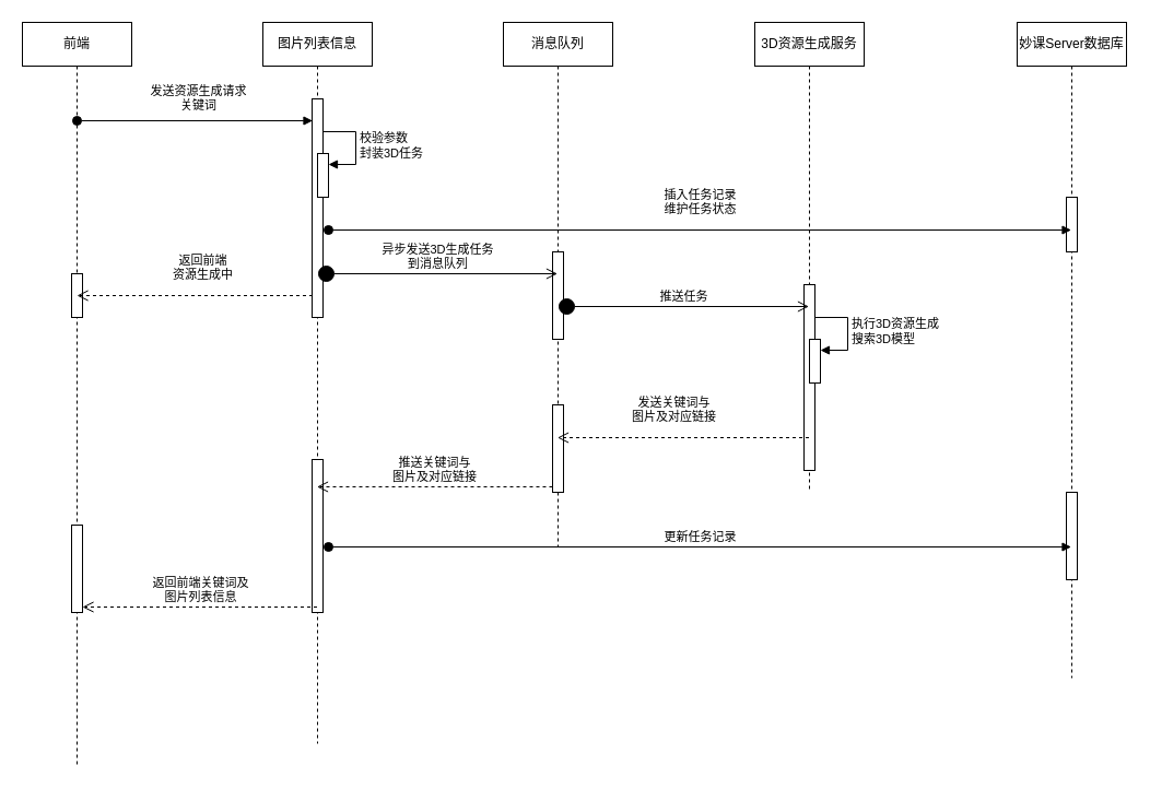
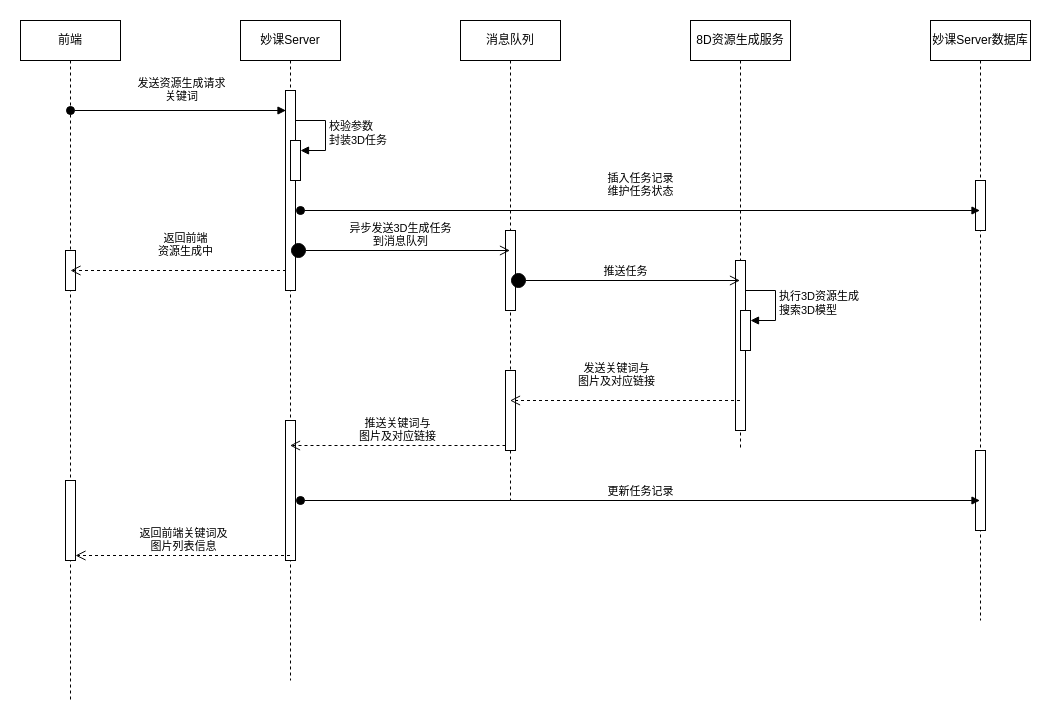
- <mxCell id="5" value="图片列表信息" style="shape=umlLifeline;perimeter=lifelinePerimeter;whiteSpace=wrap;html=1;container=1;dropTarget=0;collapsible=0;recursiveResize=0;outlineConnect=0;portConstraint=eastwest;newEdgeStyle={&quot;curved&quot;:0,&quot;rounded&quot;:0};" vertex="1" parent="1"><mxGeometry x="240" y="20" width="100" height="660" as="geometry" /></mxCell>
+ <mxCell id="5" value="妙课Server" style="shape=umlLifeline;perimeter=lifelinePerimeter;whiteSpace=wrap;html=1;container=1;dropTarget=0;collapsible=0;recursiveResize=0;outlineConnect=0;portConstraint=eastwest;newEdgeStyle={&quot;curved&quot;:0,&quot;rounded&quot;:0};" vertex="1" parent="1"><mxGeometry x="240" y="20" width="100" height="660" as="geometry" /></mxCell>
- <mxCell id="13" value="3D资源生成服务" style="shape=umlLifeline;perimeter=lifelinePerimeter;whiteSpace=wrap;html=1;container=1;dropTarget=0;collapsible=0;recursiveResize=0;outlineConnect=0;portConstraint=eastwest;newEdgeStyle={&quot;curved&quot;:0,&quot;rounded&quot;:0};" vertex="1" parent="1"><mxGeometry x="690" y="20" width="100" height="430" as="geometry" /></mxCell>
+ <mxCell id="13" value="8D资源生成服务" style="shape=umlLifeline;perimeter=lifelinePerimeter;whiteSpace=wrap;html=1;container=1;dropTarget=0;collapsible=0;recursiveResize=0;outlineConnect=0;portConstraint=eastwest;newEdgeStyle={&quot;curved&quot;:0,&quot;rounded&quot;:0};" vertex="1" parent="1"><mxGeometry x="690" y="20" width="100" height="430" as="geometry" /></mxCell>
